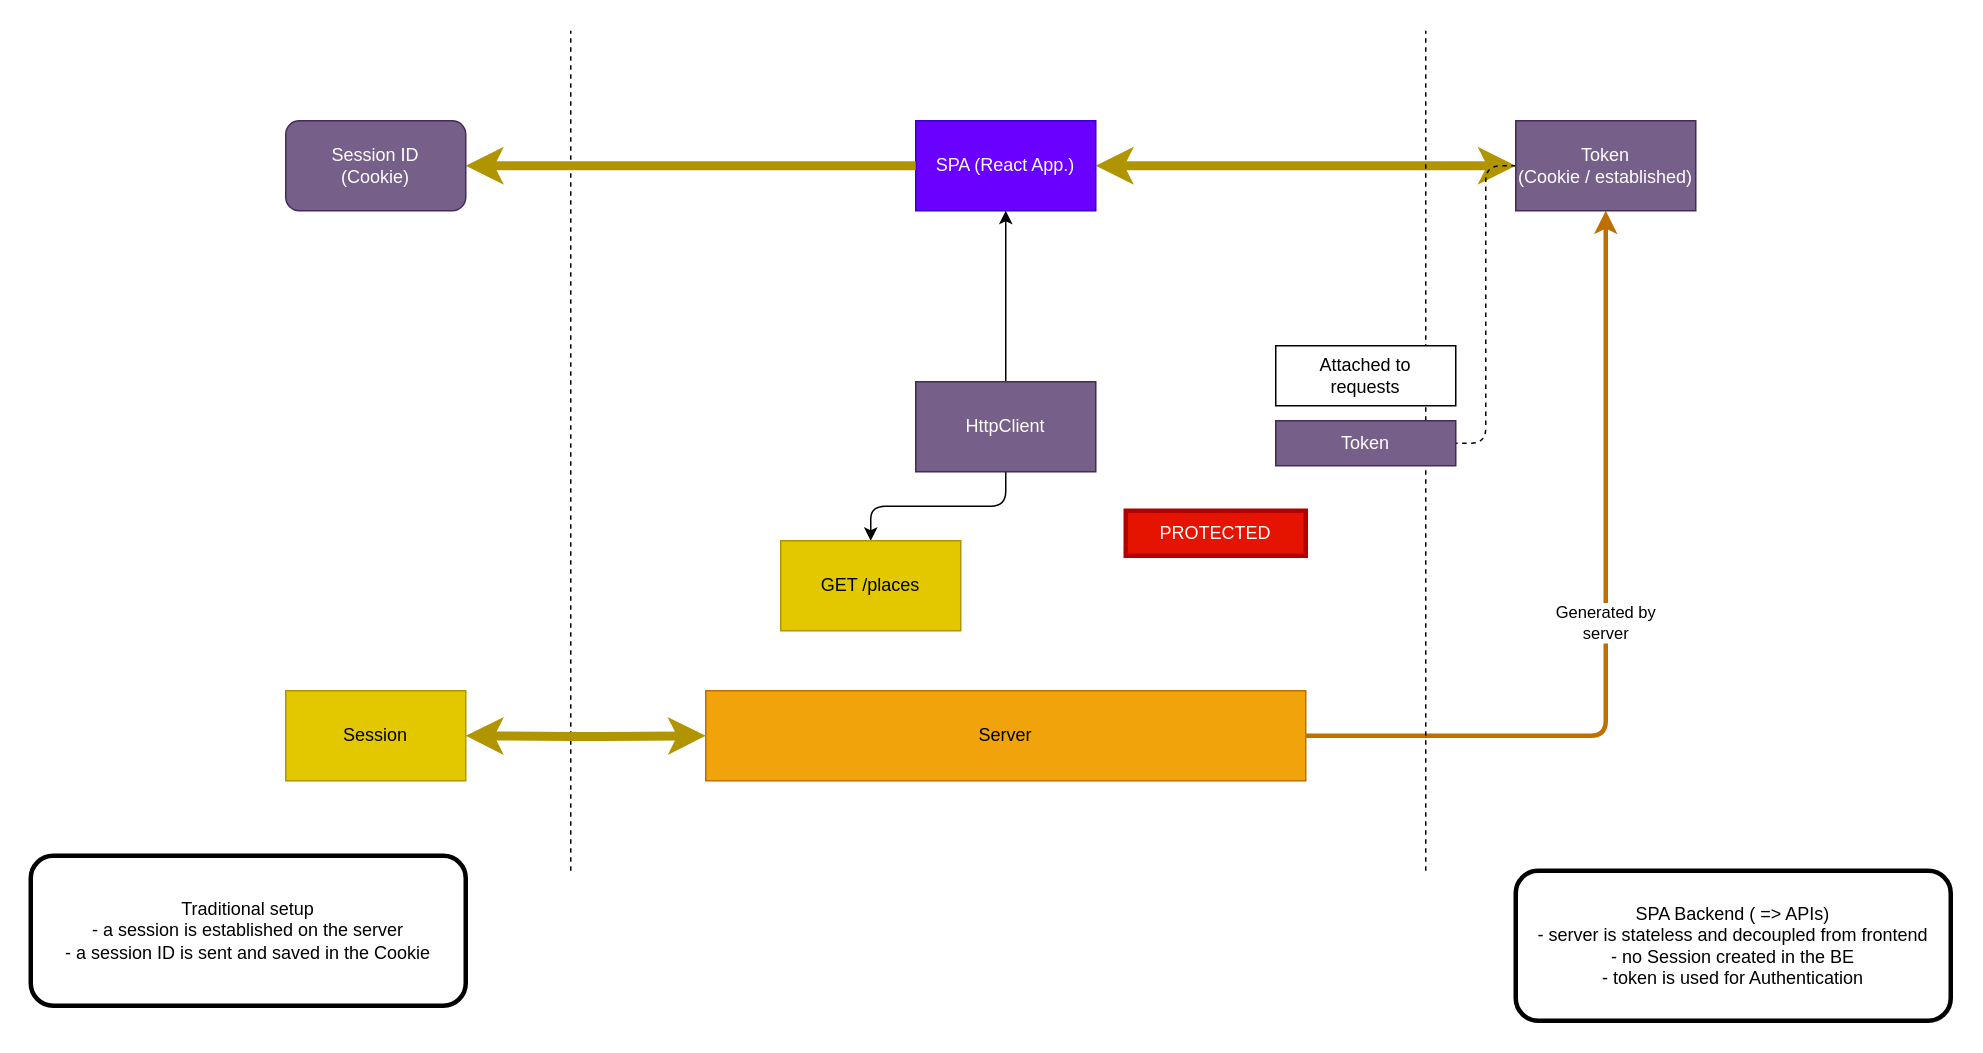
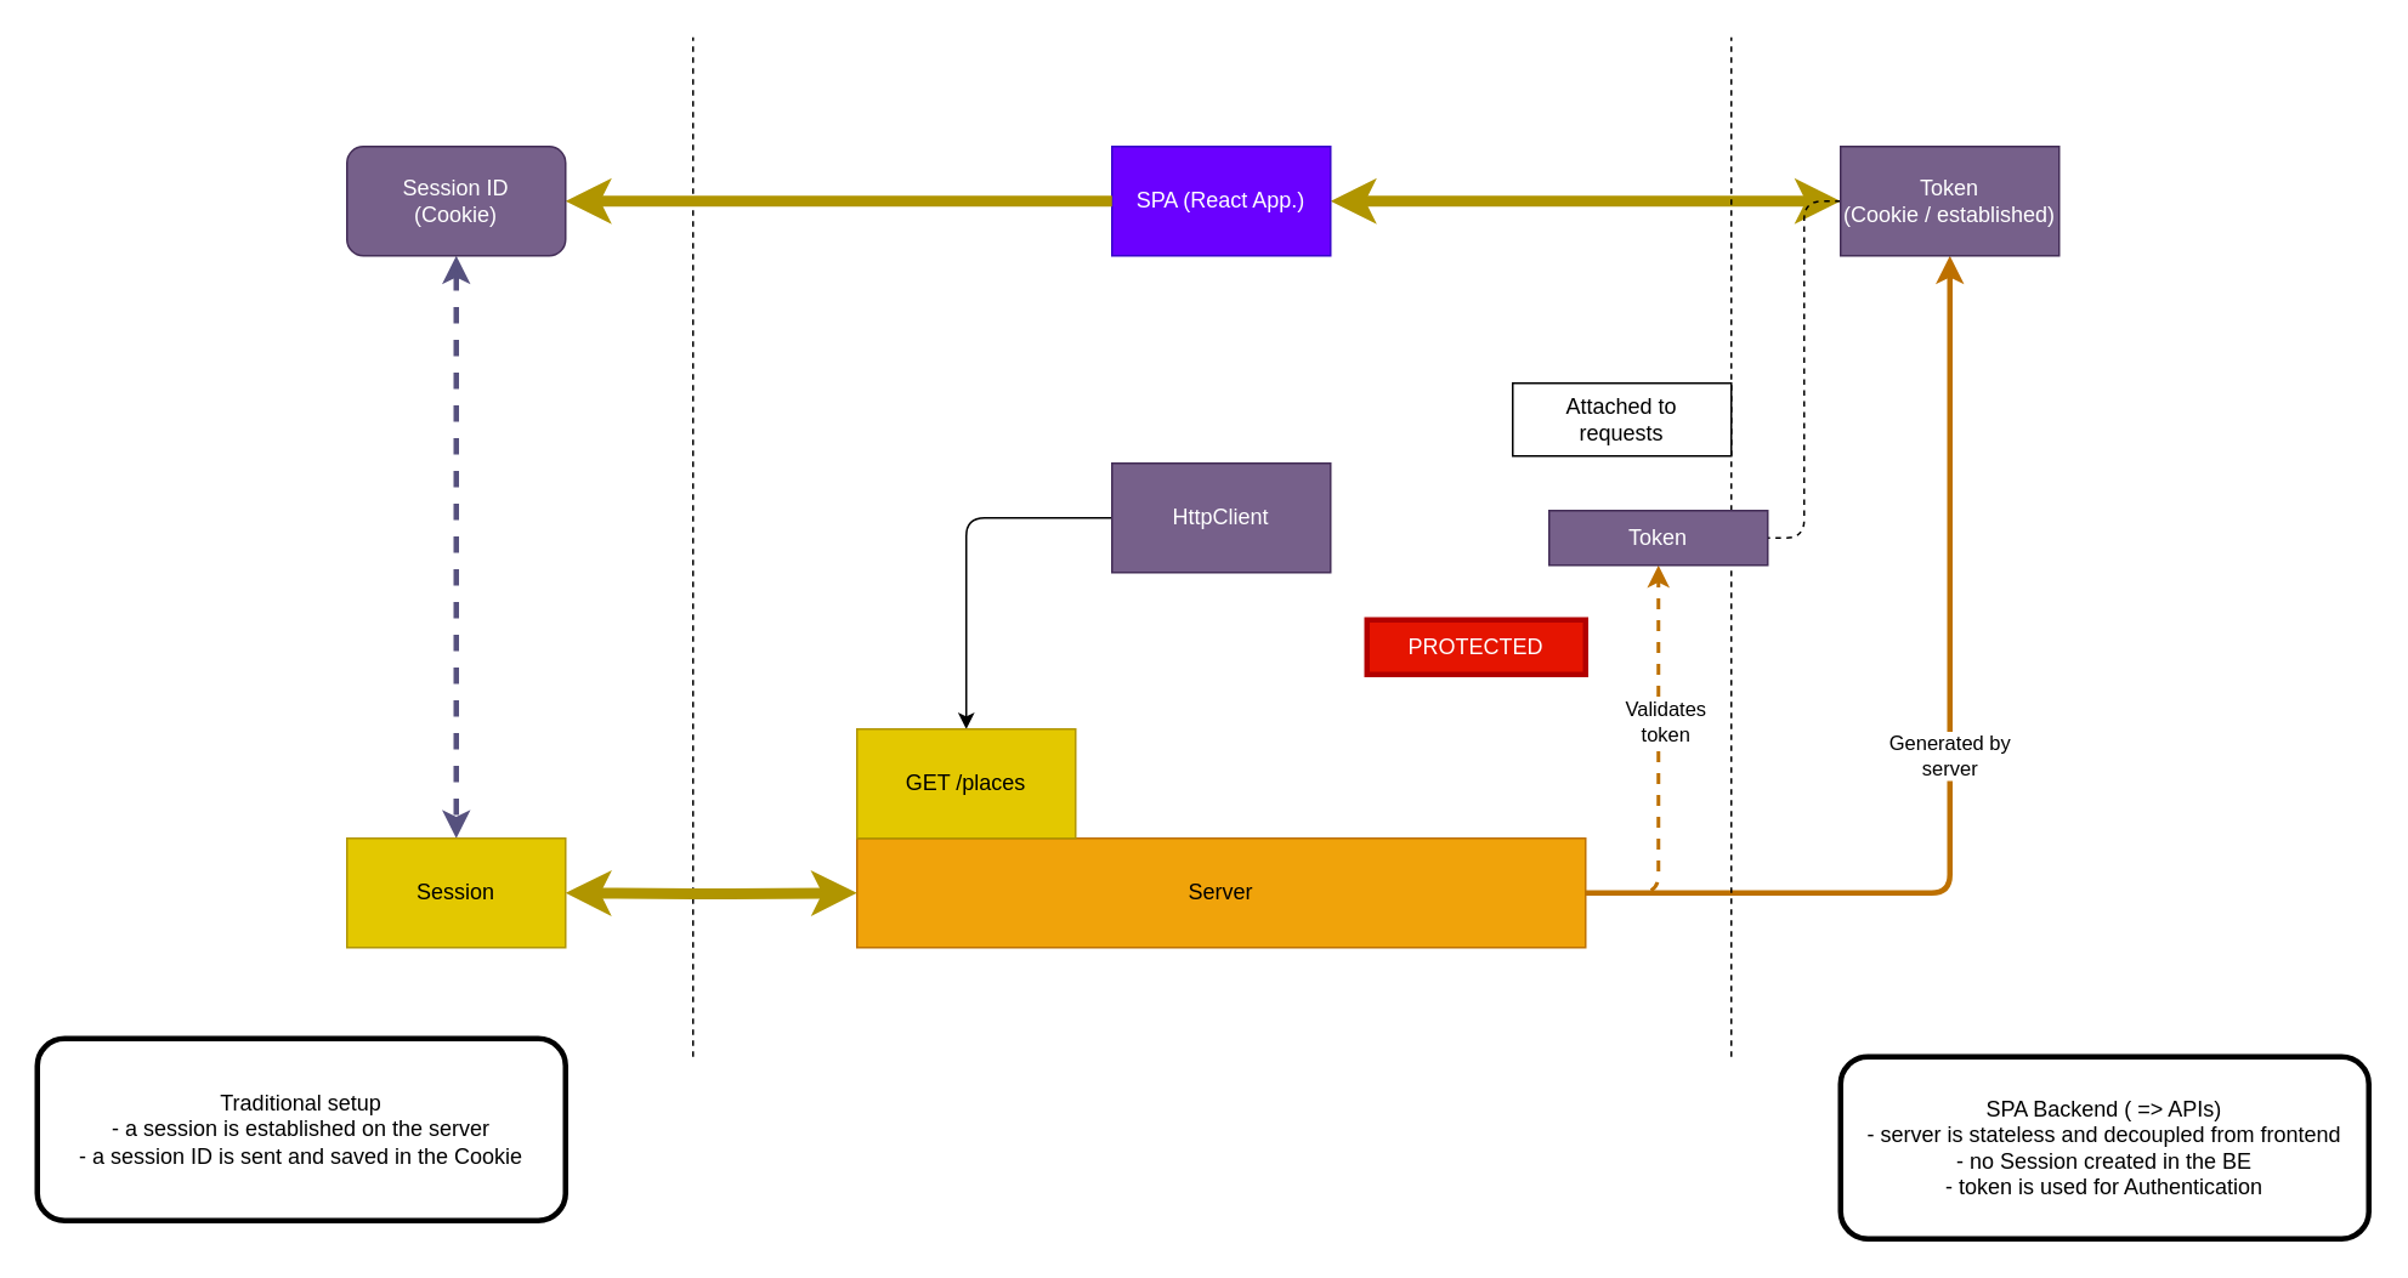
- <mxCell id="4" style="edgeStyle=none;html=1;" edge="1" parent="1" source="6" target="3"><mxGeometry relative="1" as="geometry" /></mxCell>
- <mxCell id="23" value="Attached to&lt;br&gt;requests" style="whiteSpace=wrap;html=1;fillStyle=auto;strokeWidth=1;" vertex="1" parent="1"><mxGeometry x="850" y="230" width="120" height="40" as="geometry" /></mxCell>
+ <mxCell id="23" value="Attached to&lt;br&gt;requests" style="whiteSpace=wrap;html=1;fillStyle=auto;strokeWidth=1;" vertex="1" parent="1"><mxGeometry x="830" y="210" width="120" height="40" as="geometry" /></mxCell>
- <mxCell id="11" value="GET /places" style="whiteSpace=wrap;html=1;fillColor=#e3c800;fontColor=#000000;strokeColor=#B09500;" vertex="1" parent="1"><mxGeometry x="520" y="360" width="120" height="60" as="geometry" /></mxCell>
+ <mxCell id="11" value="GET /places" style="whiteSpace=wrap;html=1;fillColor=#e3c800;fontColor=#000000;strokeColor=#B09500;" vertex="1" parent="1"><mxGeometry x="470" y="400" width="120" height="60" as="geometry" /></mxCell>
+ <mxCell id="8" style="edgeStyle=orthogonalEdgeStyle;html=1;entryX=0.5;entryY=1;entryDx=0;entryDy=0;dashed=1;strokeWidth=2;startArrow=none;startFill=0;endArrow=classic;endFill=1;elbow=vertical;fillColor=#f0a30a;strokeColor=#BD7000;" edge="1" parent="1" source="10" target="24"><mxGeometry relative="1" as="geometry"><Array as="points"><mxPoint x="910" y="490" /></Array></mxGeometry></mxCell>
+ <mxCell id="9" value="Validates&lt;br&gt;token" style="edgeLabel;html=1;align=center;verticalAlign=middle;resizable=0;points=[];" vertex="1" connectable="0" parent="8"><mxGeometry x="0.226" y="-3" relative="1" as="geometry"><mxPoint as="offset" /></mxGeometry></mxCell>
+ <mxCell id="17" style="edgeStyle=orthogonalEdgeStyle;html=1;strokeWidth=3;startArrow=classic;startFill=1;elbow=vertical;dashed=1;fillColor=#d0cee2;strokeColor=#56517e;" edge="1" parent="1" source="18" target="19"><mxGeometry relative="1" as="geometry" /></mxCell>
